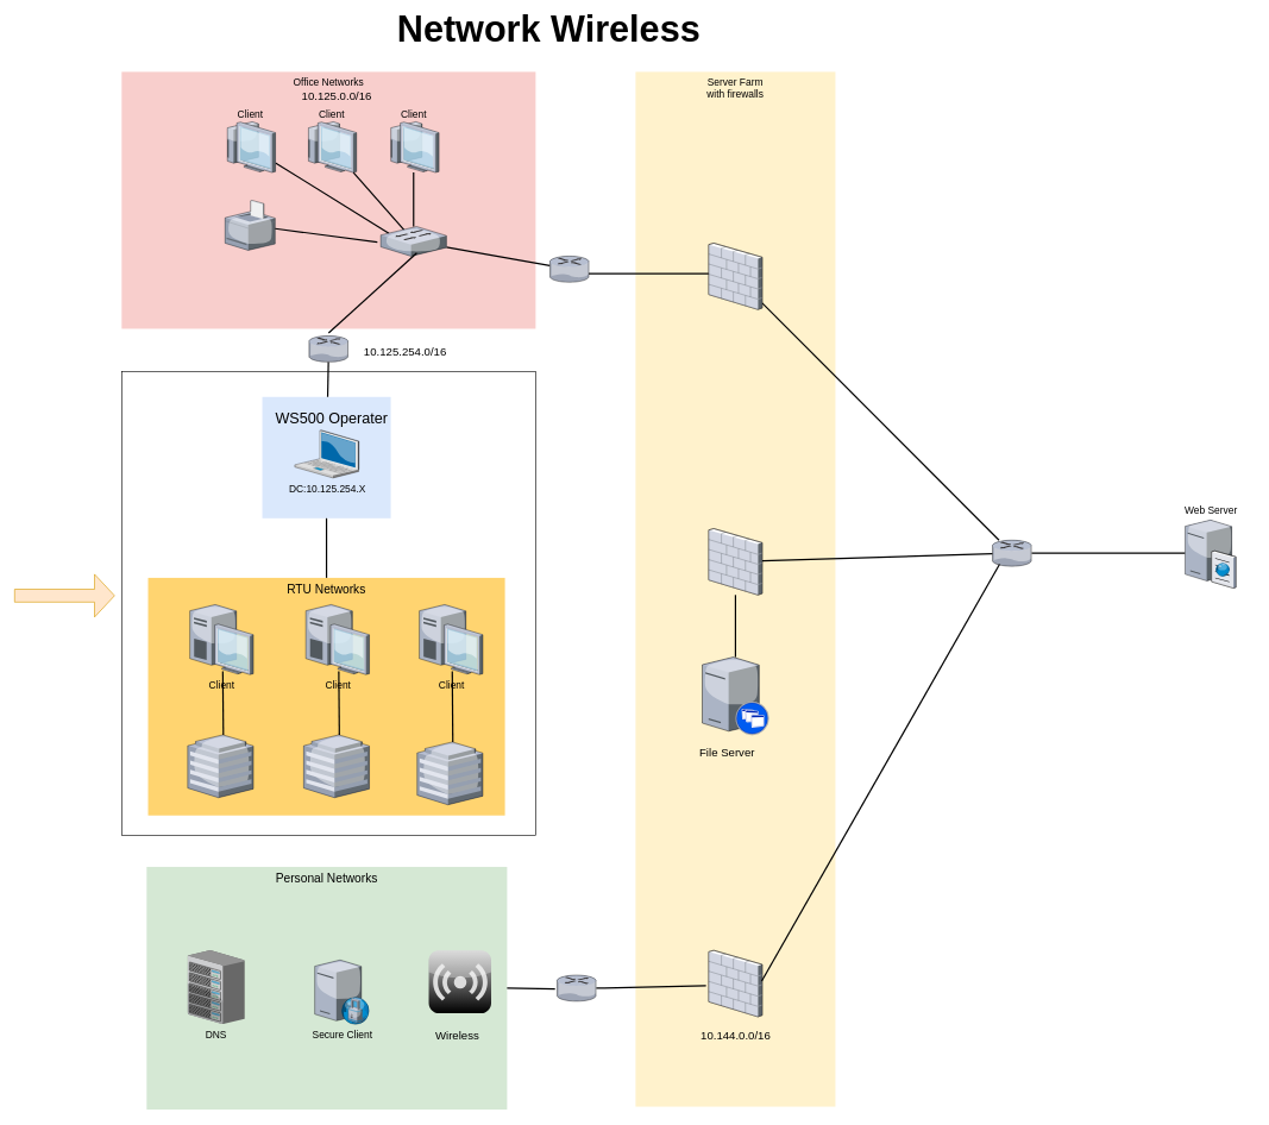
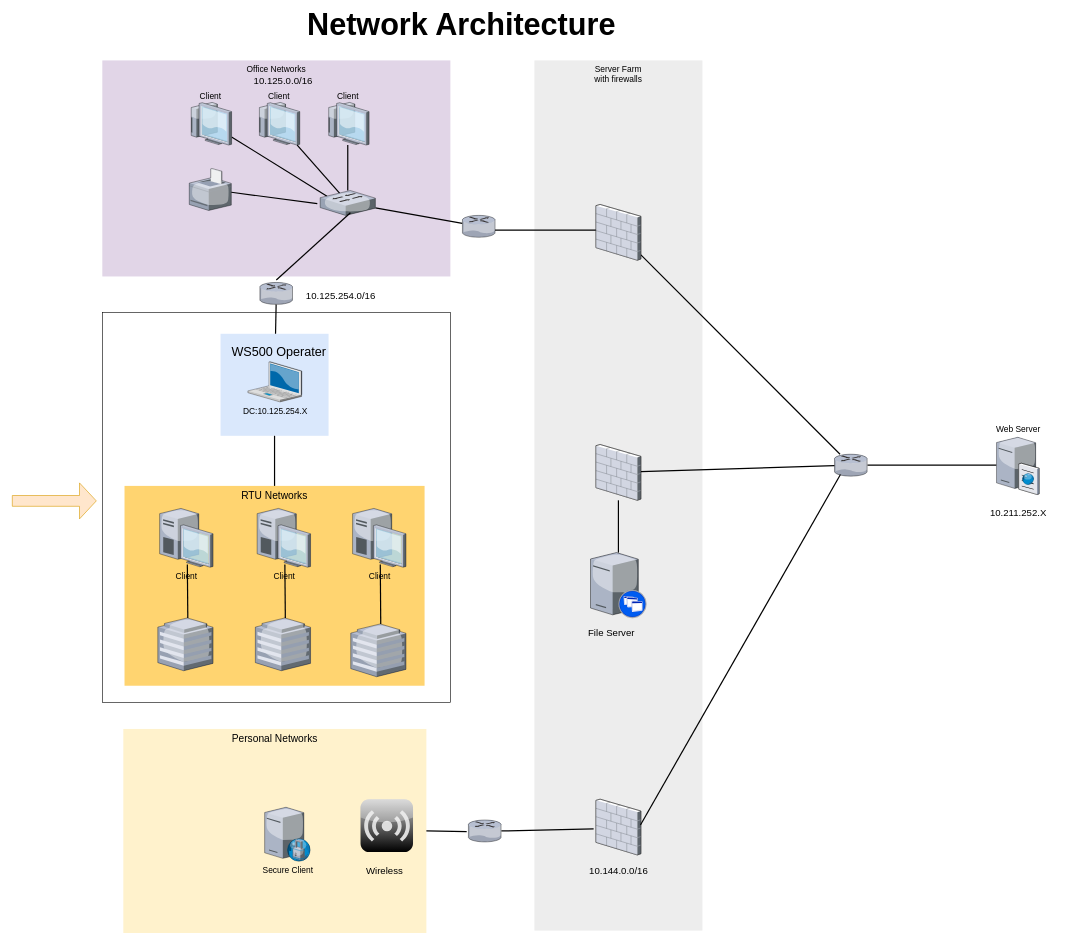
- <mxCell id="30" value="&lt;font style=&quot;font-size: 51px;&quot;&gt;&amp;nbsp;Network Wireless&lt;/font&gt;" style="text;strokeColor=none;fillColor=none;html=1;fontSize=24;fontStyle=1;verticalAlign=middle;align=center;" parent="1" vertex="1"><mxGeometry x="330" y="20" width="861" height="40" as="geometry" /></mxCell>
+ <mxCell id="30" value="&lt;font style=&quot;font-size: 51px;&quot;&gt;&amp;nbsp;Network Architecture&lt;/font&gt;" style="text;strokeColor=none;fillColor=none;html=1;fontSize=24;fontStyle=1;verticalAlign=middle;align=center;" parent="1" vertex="1"><mxGeometry x="330" y="20" width="861" height="40" as="geometry" /></mxCell>
- <mxCell id="5" value="Server Farm&lt;div&gt;with firewalls&lt;/div&gt;" style="whiteSpace=wrap;html=1;fillColor=#fff2cc;fontSize=14;strokeColor=none;verticalAlign=top;" parent="1" vertex="1"><mxGeometry x="890" y="100" width="280" height="1450" as="geometry" /></mxCell>
+ <mxCell id="5" value="Server Farm&lt;div&gt;with firewalls&lt;/div&gt;" style="whiteSpace=wrap;html=1;fillColor=#EDEDED;fontSize=14;strokeColor=none;verticalAlign=top;" parent="1" vertex="1"><mxGeometry x="890" y="100" width="280" height="1450" as="geometry" /></mxCell>
- <mxCell id="3" value="Office Networks" style="whiteSpace=wrap;html=1;fillColor=#f8cecc;fontSize=14;strokeColor=none;verticalAlign=top;" parent="1" vertex="1"><mxGeometry x="170" y="100" width="580" height="360" as="geometry" /></mxCell>
+ <mxCell id="3" value="Office Networks" style="whiteSpace=wrap;html=1;fillColor=#e1d5e7;fontSize=14;strokeColor=none;verticalAlign=top;" parent="1" vertex="1"><mxGeometry x="170" y="100" width="580" height="360" as="geometry" /></mxCell>
+ <mxCell id="31" value="&lt;font style=&quot;font-size: 16px;&quot;&gt;10.211.252.X&lt;/font&gt;" style="text;html=1;align=center;verticalAlign=middle;resizable=0;points=[];autosize=1;strokeColor=none;fillColor=none;" vertex="1" parent="1"><mxGeometry x="1635.5" y="839" width="120" height="30" as="geometry" /></mxCell>
- <mxCell id="4" value="&lt;font style=&quot;font-size: 17px;&quot;&gt;Personal Networks&lt;/font&gt;" style="whiteSpace=wrap;html=1;fillColor=#d5e8d4;fontSize=14;strokeColor=none;verticalAlign=top;" parent="1" vertex="1"><mxGeometry x="205" y="1214" width="505" height="340" as="geometry" /></mxCell>
+ <mxCell id="4" value="&lt;font style=&quot;font-size: 17px;&quot;&gt;Personal Networks&lt;/font&gt;" style="whiteSpace=wrap;html=1;fillColor=#fff2cc;fontSize=14;strokeColor=none;verticalAlign=top;" parent="1" vertex="1"><mxGeometry x="205" y="1214" width="505" height="340" as="geometry" /></mxCell>
- <mxCell id="17" value="DNS" style="verticalLabelPosition=bottom;aspect=fixed;html=1;verticalAlign=top;strokeColor=none;shape=mxgraph.citrix.chassis;fillColor=#66B2FF;gradientColor=#0066CC;fontSize=14;" parent="1" vertex="1"><mxGeometry x="262.5" y="1331" width="79.79" height="103" as="geometry" /></mxCell>
